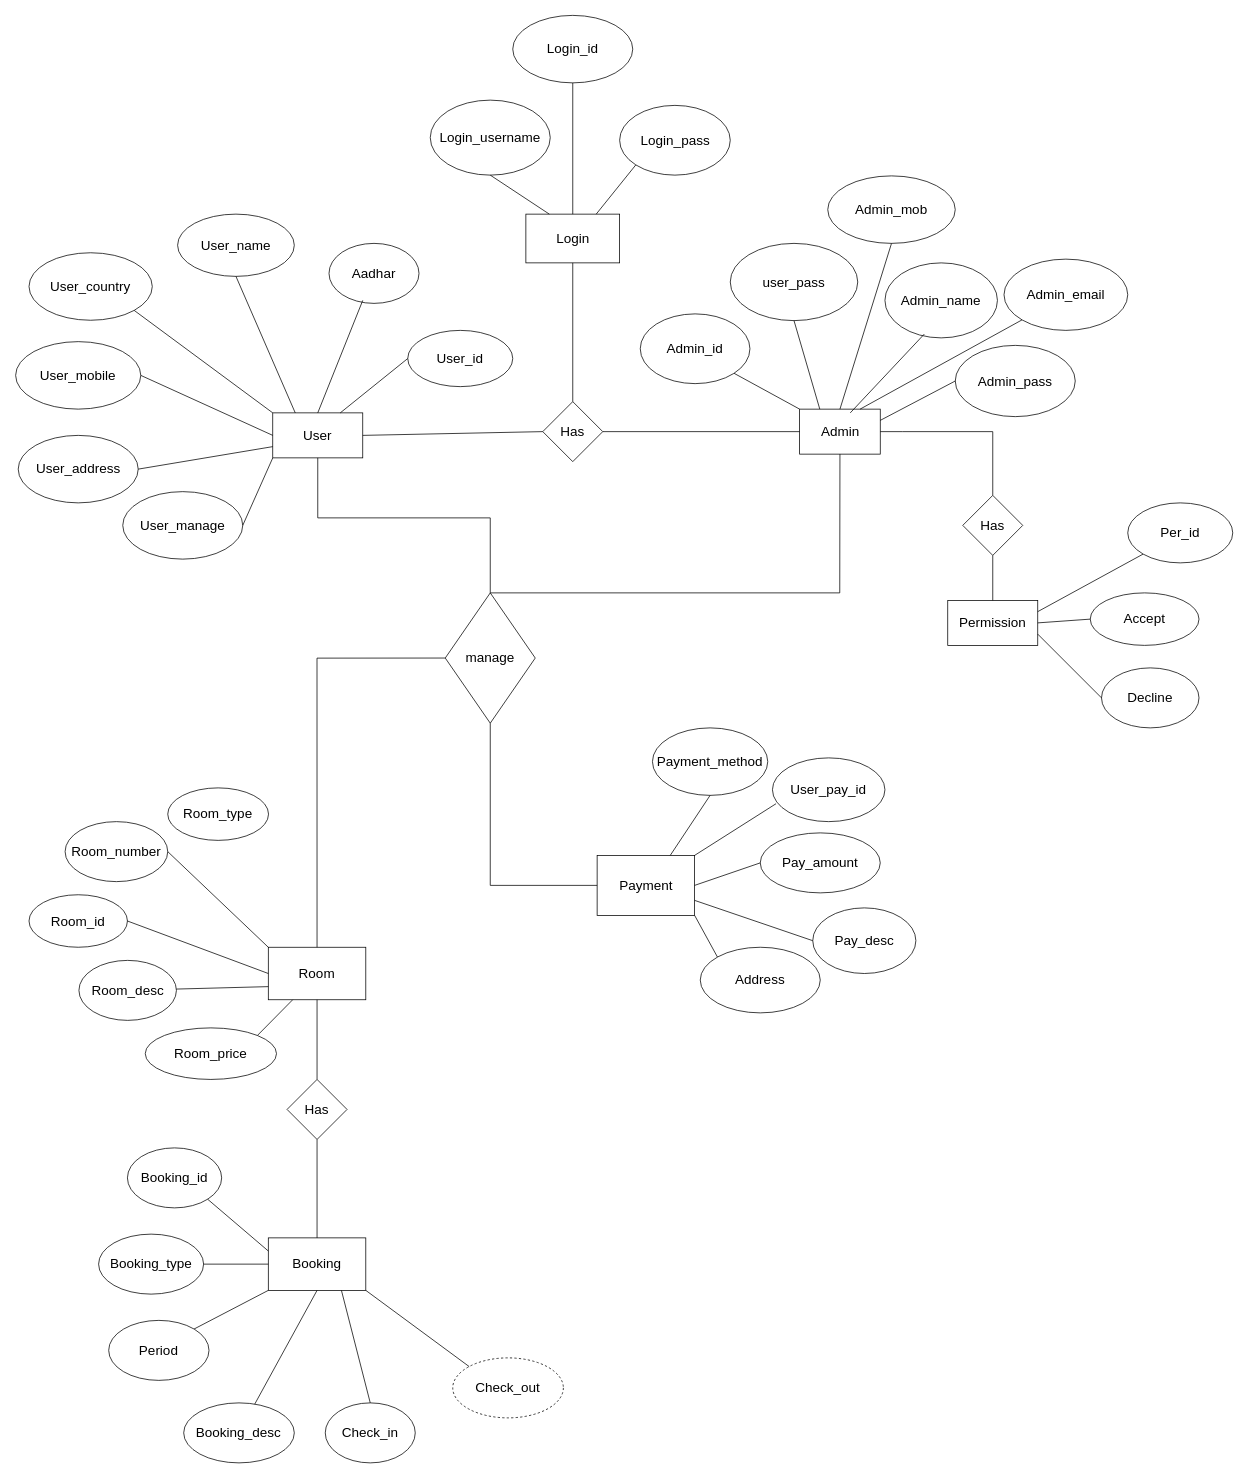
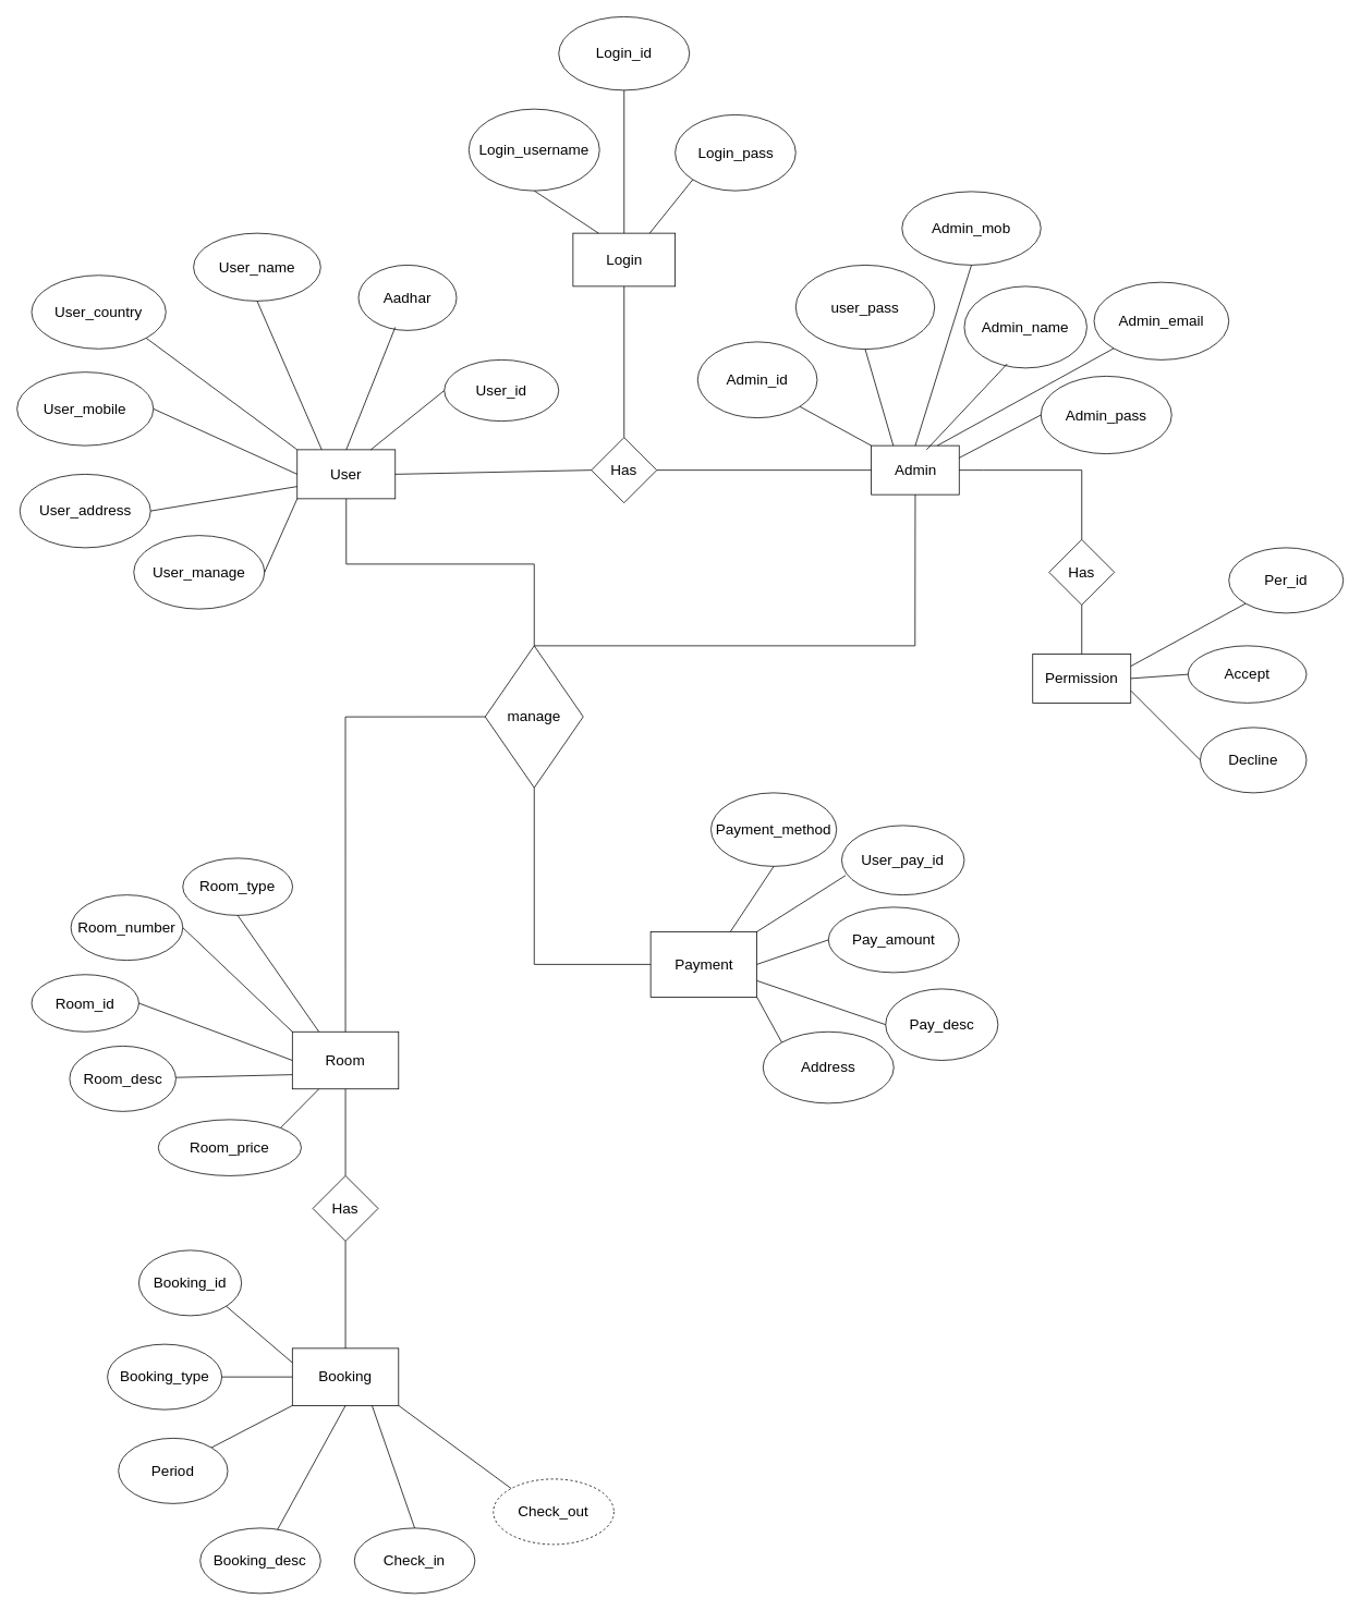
+ <mxCell id="60" value="" style="endArrow=none;html=1;rounded=0;entryX=0.5;entryY=1;entryDx=0;entryDy=0;exitX=0.25;exitY=0;exitDx=0;exitDy=0;" parent="1" source="9" target="12" edge="1"><mxGeometry width="50" height="50" relative="1" as="geometry"><mxPoint x="553" y="1190" as="sourcePoint" /><mxPoint x="603" y="1140" as="targetPoint" /></mxGeometry></mxCell>
- <mxCell id="67" value="&lt;font style=&quot;font-size: 18px;&quot;&gt;Room_desc&lt;/font&gt;" style="ellipse;whiteSpace=wrap;html=1;" parent="1" vertex="1"><mxGeometry x="104.57" y="1280" width="130" height="80" as="geometry" /></mxCell>
+ <mxCell id="67" value="&lt;font style=&quot;font-size: 18px;&quot;&gt;Room_desc&lt;/font&gt;" style="ellipse;whiteSpace=wrap;html=1;" parent="1" vertex="1"><mxGeometry x="84.57" y="1280" width="130" height="80" as="geometry" /></mxCell>
- <mxCell id="88" value="&lt;span style=&quot;font-size: 18px;&quot;&gt;Check_in&lt;/span&gt;" style="ellipse;whiteSpace=wrap;html=1;" parent="1" vertex="1"><mxGeometry x="433" y="1870" width="120" height="80" as="geometry" /></mxCell>
+ <mxCell id="88" value="&lt;span style=&quot;font-size: 18px;&quot;&gt;Check_in&lt;/span&gt;" style="ellipse;whiteSpace=wrap;html=1;" parent="1" vertex="1"><mxGeometry x="433" y="1870" width="147.49" height="80" as="geometry" /></mxCell>
